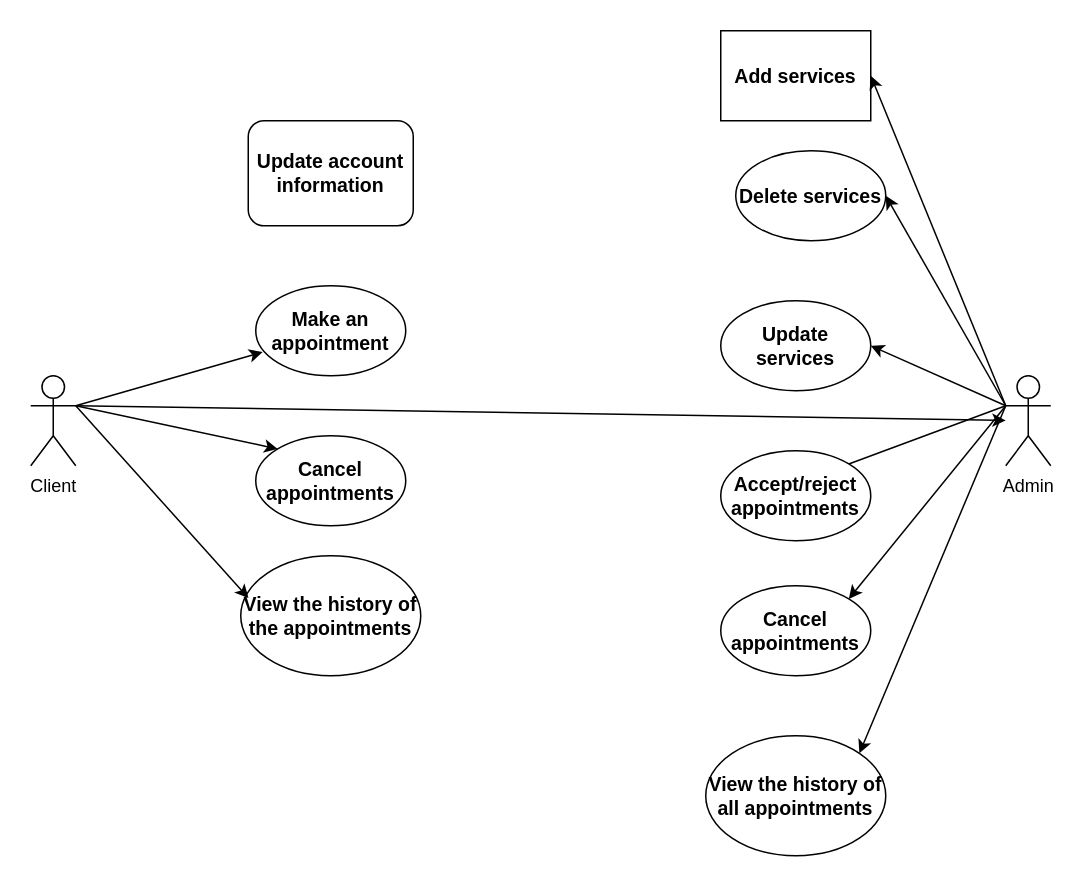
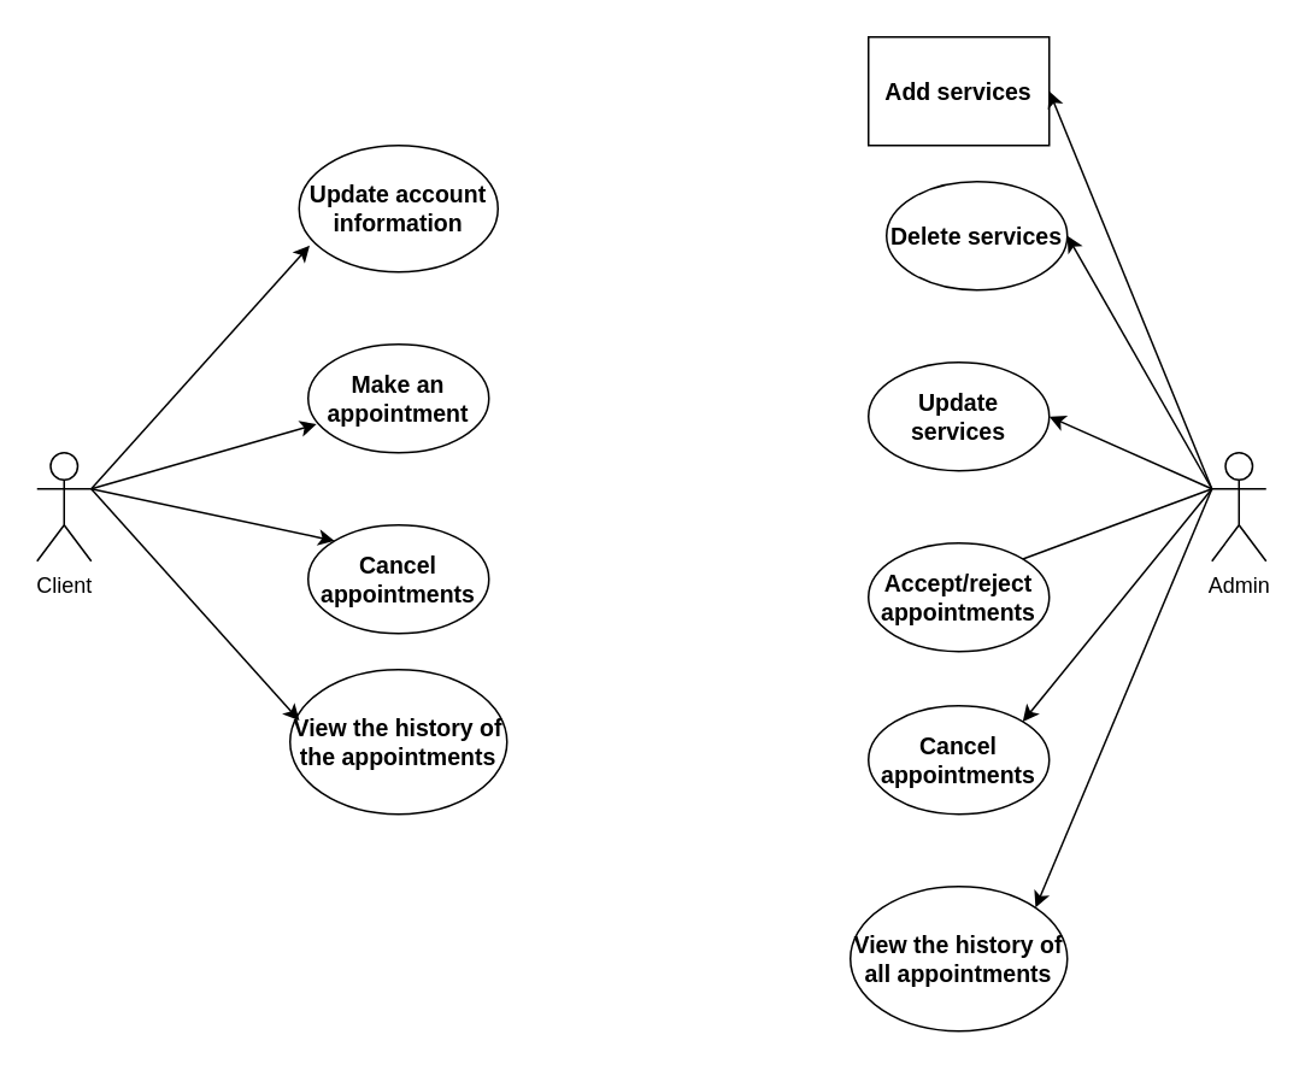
- <mxCell id="5" value="&lt;b&gt;&lt;font style=&quot;font-size: 13px&quot;&gt;Update account information&lt;/font&gt;&lt;/b&gt;" style="whiteSpace=wrap;html=1;rounded=1;" parent="1" vertex="1"><mxGeometry x="165" y="80" width="110" height="70" as="geometry" /></mxCell>
+ <mxCell id="5" value="&lt;b&gt;&lt;font style=&quot;font-size: 13px&quot;&gt;Update account information&lt;/font&gt;&lt;/b&gt;" style="ellipse;whiteSpace=wrap;html=1;" parent="1" vertex="1"><mxGeometry x="165" y="80" width="110" height="70" as="geometry" /></mxCell>
- <mxCell id="14" value="" style="endArrow=classic;html=1;exitX=1;exitY=0.333;exitDx=0;exitDy=0;exitPerimeter=0;" parent="1" source="2" target="3" edge="1"><mxGeometry width="50" height="50" relative="1" as="geometry"><mxPoint x="420" y="310" as="sourcePoint" /><mxPoint x="470" y="260" as="targetPoint" /></mxGeometry></mxCell>
+ <mxCell id="14" value="" style="endArrow=classic;html=1;entryX=0.053;entryY=0.791;entryDx=0;entryDy=0;entryPerimeter=0;exitX=1;exitY=0.333;exitDx=0;exitDy=0;exitPerimeter=0;" parent="1" source="2" target="5" edge="1"><mxGeometry width="50" height="50" relative="1" as="geometry"><mxPoint x="420" y="310" as="sourcePoint" /><mxPoint x="470" y="260" as="targetPoint" /></mxGeometry></mxCell>
